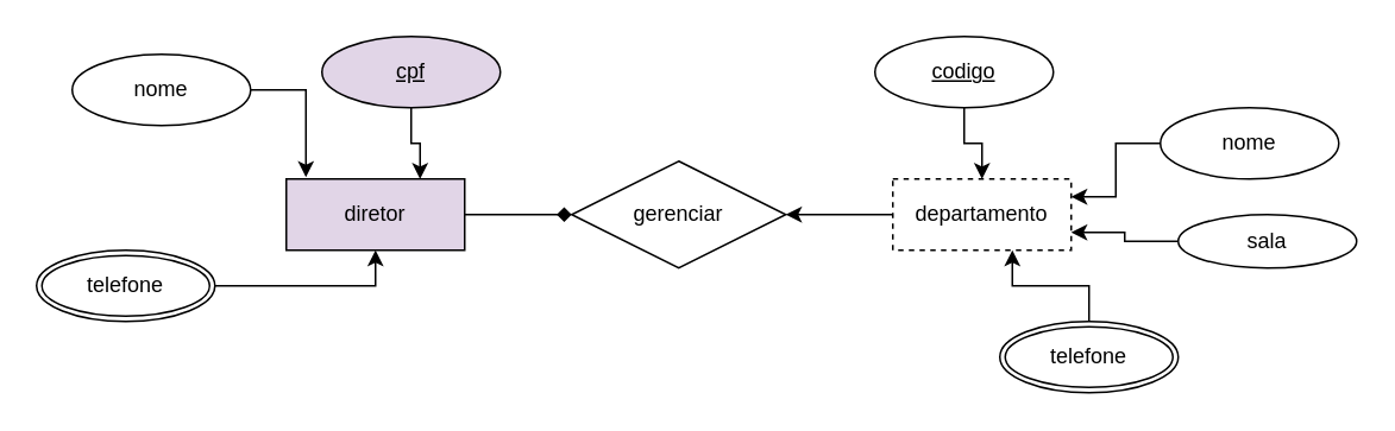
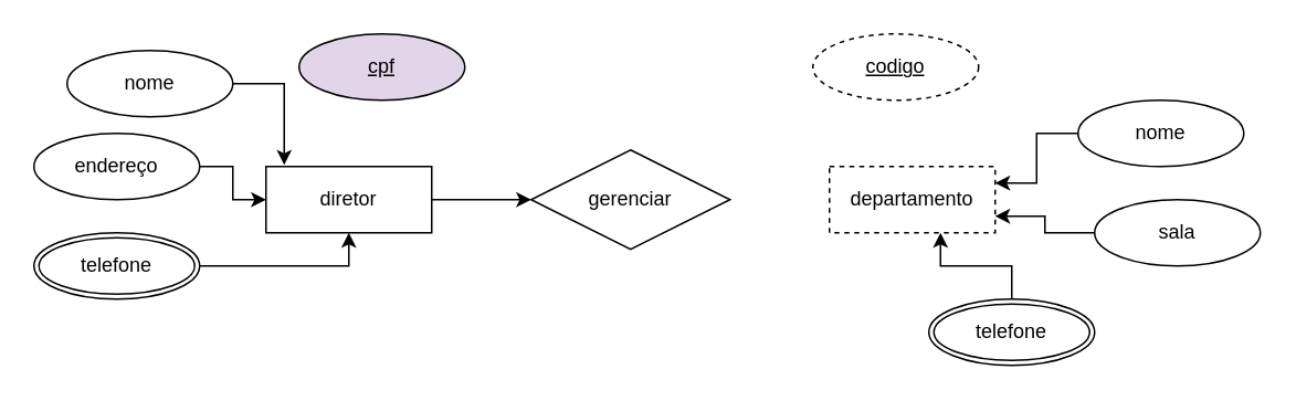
- <mxCell id="18" value="codigo" style="ellipse;whiteSpace=wrap;html=1;align=center;fontStyle=4;" vertex="1" parent="1"><mxGeometry x="490" y="20" width="100" height="40" as="geometry" /></mxCell>
+ <mxCell id="18" value="codigo" style="ellipse;whiteSpace=wrap;html=1;align=center;fontStyle=4;dashed=1;" vertex="1" parent="1"><mxGeometry x="490" y="20" width="100" height="40" as="geometry" /></mxCell>
- <mxCell id="10" style="edgeStyle=orthogonalEdgeStyle;rounded=0;orthogonalLoop=1;jettySize=auto;html=1;entryX=0.75;entryY=0;entryDx=0;entryDy=0;" edge="1" parent="1" source="11" target="3"><mxGeometry relative="1" as="geometry" /></mxCell>
- <mxCell id="17" style="edgeStyle=orthogonalEdgeStyle;rounded=0;orthogonalLoop=1;jettySize=auto;html=1;entryX=0.5;entryY=0;entryDx=0;entryDy=0;" edge="1" parent="1" source="18" target="5"><mxGeometry relative="1" as="geometry" /></mxCell>
+ <mxCell id="8" value="endereço" style="ellipse;whiteSpace=wrap;html=1;align=center;" vertex="1" parent="1"><mxGeometry x="20" y="80" width="100" height="40" as="geometry" /></mxCell>
+ <mxCell id="7" style="edgeStyle=orthogonalEdgeStyle;rounded=0;orthogonalLoop=1;jettySize=auto;html=1;entryX=0;entryY=0.5;entryDx=0;entryDy=0;" edge="1" parent="1" source="8" target="3"><mxGeometry relative="1" as="geometry" /></mxCell>
- <mxCell id="3" value="diretor" style="whiteSpace=wrap;html=1;align=center;fillColor=#e1d5e7;" vertex="1" parent="1"><mxGeometry x="160" y="100" width="100" height="40" as="geometry" /></mxCell>
+ <mxCell id="3" value="diretor" style="whiteSpace=wrap;html=1;align=center;" vertex="1" parent="1"><mxGeometry x="160" y="100" width="100" height="40" as="geometry" /></mxCell>
- <mxCell id="2" style="edgeStyle=orthogonalEdgeStyle;rounded=0;orthogonalLoop=1;jettySize=auto;html=1;entryX=0;entryY=0.5;entryDx=0;entryDy=0;endArrow=diamond;" edge="1" parent="1" source="3" target="6"><mxGeometry relative="1" as="geometry" /></mxCell>
+ <mxCell id="2" style="edgeStyle=orthogonalEdgeStyle;rounded=0;orthogonalLoop=1;jettySize=auto;html=1;entryX=0;entryY=0.5;entryDx=0;entryDy=0;" edge="1" parent="1" source="3" target="6"><mxGeometry relative="1" as="geometry" /></mxCell>
- <mxCell id="4" style="edgeStyle=orthogonalEdgeStyle;rounded=0;orthogonalLoop=1;jettySize=auto;html=1;entryX=1;entryY=0.5;entryDx=0;entryDy=0;" edge="1" parent="1" source="5" target="6"><mxGeometry relative="1" as="geometry" /></mxCell>
- <mxCell id="22" value="sala" style="ellipse;whiteSpace=wrap;html=1;align=center;" vertex="1" parent="1"><mxGeometry x="660" y="120" width="100" height="30" as="geometry" /></mxCell>
+ <mxCell id="22" value="sala" style="ellipse;whiteSpace=wrap;html=1;align=center;" vertex="1" parent="1"><mxGeometry x="660" y="120" width="100" height="40" as="geometry" /></mxCell>
